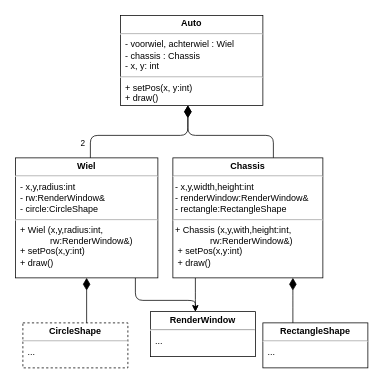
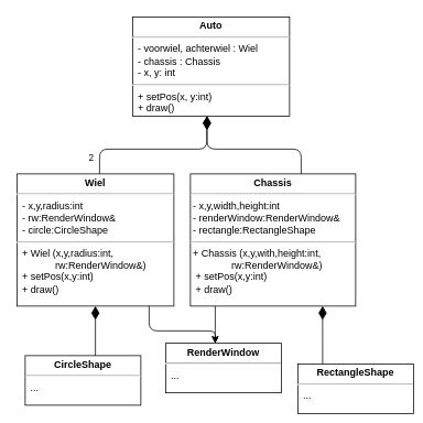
- <mxCell id="10" value="&lt;p style=&quot;margin:0px;margin-top:4px;text-align:center;&quot;&gt;&lt;b&gt;CircleShape&lt;/b&gt;&lt;/p&gt;&lt;hr&gt;&amp;nbsp; ..." style="verticalAlign=top;align=left;overflow=fill;fontSize=12;fontFamily=Helvetica;html=1;whiteSpace=wrap;dashed=1;" vertex="1" parent="1"><mxGeometry x="30" y="430" width="140" height="60" as="geometry" /></mxCell>
+ <mxCell id="10" value="&lt;p style=&quot;margin:0px;margin-top:4px;text-align:center;&quot;&gt;&lt;b&gt;CircleShape&lt;/b&gt;&lt;/p&gt;&lt;hr&gt;&amp;nbsp; ..." style="verticalAlign=top;align=left;overflow=fill;fontSize=12;fontFamily=Helvetica;html=1;whiteSpace=wrap;" vertex="1" parent="1"><mxGeometry x="30" y="430" width="140" height="60" as="geometry" /></mxCell>
- <mxCell id="11" value="&lt;p style=&quot;margin:0px;margin-top:4px;text-align:center;&quot;&gt;&lt;b&gt;RectangleShape&lt;/b&gt;&lt;/p&gt;&lt;hr&gt;&amp;nbsp; ..." style="verticalAlign=top;align=left;overflow=fill;fontSize=12;fontFamily=Helvetica;html=1;whiteSpace=wrap;" vertex="1" parent="1"><mxGeometry x="350" y="430" width="140" height="60" as="geometry" /></mxCell>
+ <mxCell id="11" value="&lt;p style=&quot;margin:0px;margin-top:4px;text-align:center;&quot;&gt;&lt;b&gt;RectangleShape&lt;/b&gt;&lt;/p&gt;&lt;hr&gt;&amp;nbsp; ..." style="verticalAlign=top;align=left;overflow=fill;fontSize=12;fontFamily=Helvetica;html=1;whiteSpace=wrap;" vertex="1" parent="1"><mxGeometry x="360" y="440" width="140" height="60" as="geometry" /></mxCell>
